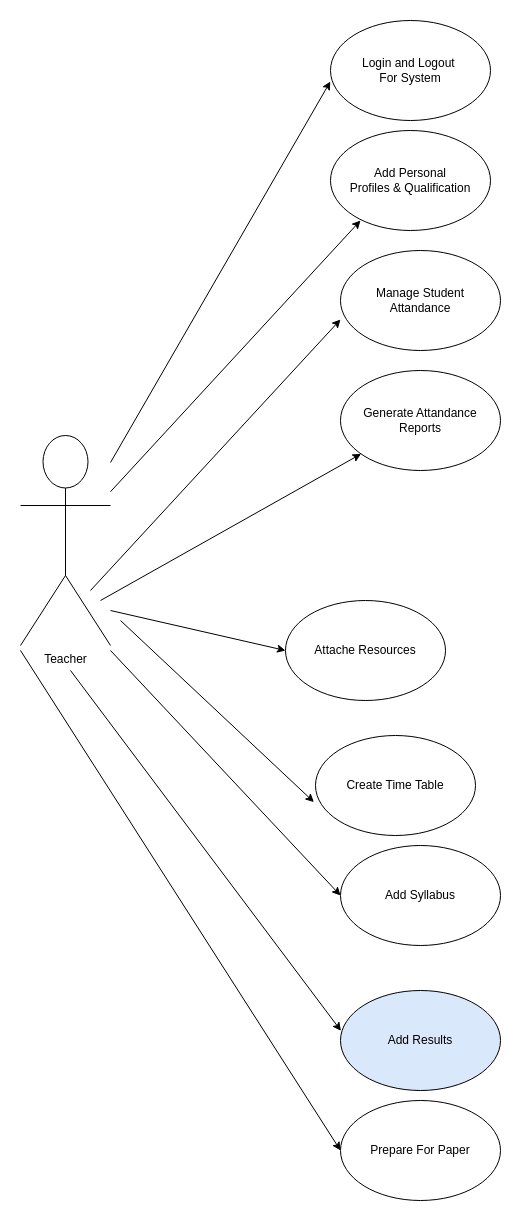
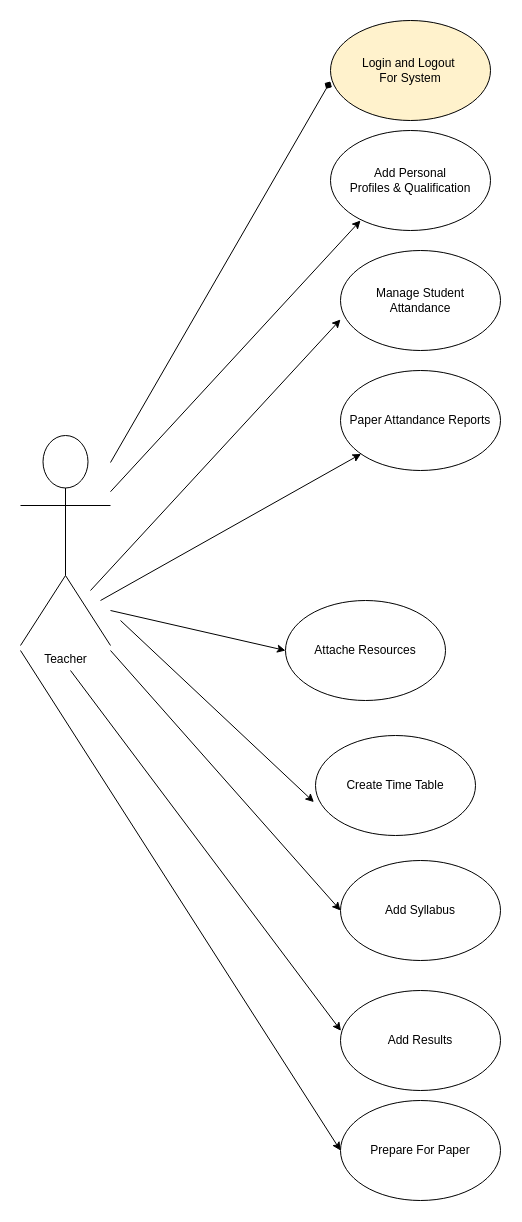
- <mxCell id="3" value="&lt;font style=&quot;font-size: 12px;&quot;&gt;Login and Logout&amp;nbsp;&lt;br&gt;For System&lt;br&gt;&lt;/font&gt;" style="ellipse;whiteSpace=wrap;html=1;" vertex="1" parent="1"><mxGeometry x="330" y="20" width="160" height="100" as="geometry" /></mxCell>
+ <mxCell id="3" value="&lt;font style=&quot;font-size: 12px;&quot;&gt;Login and Logout&amp;nbsp;&lt;br&gt;For System&lt;br&gt;&lt;/font&gt;" style="ellipse;whiteSpace=wrap;html=1;fillColor=#fff2cc;" vertex="1" parent="1"><mxGeometry x="330" y="20" width="160" height="100" as="geometry" /></mxCell>
- <mxCell id="12" value="" style="endArrow=classic;html=1;rounded=0;entryX=-0.001;entryY=0.61;entryDx=0;entryDy=0;entryPerimeter=0;" edge="1" parent="1" source="2" target="3"><mxGeometry width="50" height="50" relative="1" as="geometry"><mxPoint x="190" y="200" as="sourcePoint" /><mxPoint x="240" y="150" as="targetPoint" /></mxGeometry></mxCell>
+ <mxCell id="12" value="" style="endArrow=diamond;html=1;rounded=0;entryX=-0.001;entryY=0.61;entryDx=0;entryDy=0;entryPerimeter=0;" edge="1" parent="1" source="2" target="3"><mxGeometry width="50" height="50" relative="1" as="geometry"><mxPoint x="190" y="200" as="sourcePoint" /><mxPoint x="240" y="150" as="targetPoint" /></mxGeometry></mxCell>
- <mxCell id="6" value="Generate Attandance Reports" style="ellipse;whiteSpace=wrap;html=1;" vertex="1" parent="1"><mxGeometry x="340" y="370" width="160" height="100" as="geometry" /></mxCell>
+ <mxCell id="6" value="Paper Attandance Reports" style="ellipse;whiteSpace=wrap;html=1;" vertex="1" parent="1"><mxGeometry x="340" y="370" width="160" height="100" as="geometry" /></mxCell>
- <mxCell id="8" value="Add Syllabus" style="ellipse;whiteSpace=wrap;html=1;" vertex="1" parent="1"><mxGeometry x="340" y="845" width="160" height="100" as="geometry" /></mxCell>
+ <mxCell id="8" value="Add Syllabus" style="ellipse;whiteSpace=wrap;html=1;" vertex="1" parent="1"><mxGeometry x="340" y="860" width="160" height="100" as="geometry" /></mxCell>
- <mxCell id="7" value="Add Results" style="ellipse;whiteSpace=wrap;html=1;fillColor=#dae8fc;" vertex="1" parent="1"><mxGeometry x="340" y="990" width="160" height="100" as="geometry" /></mxCell>
+ <mxCell id="7" value="Add Results" style="ellipse;whiteSpace=wrap;html=1;" vertex="1" parent="1"><mxGeometry x="340" y="990" width="160" height="100" as="geometry" /></mxCell>
